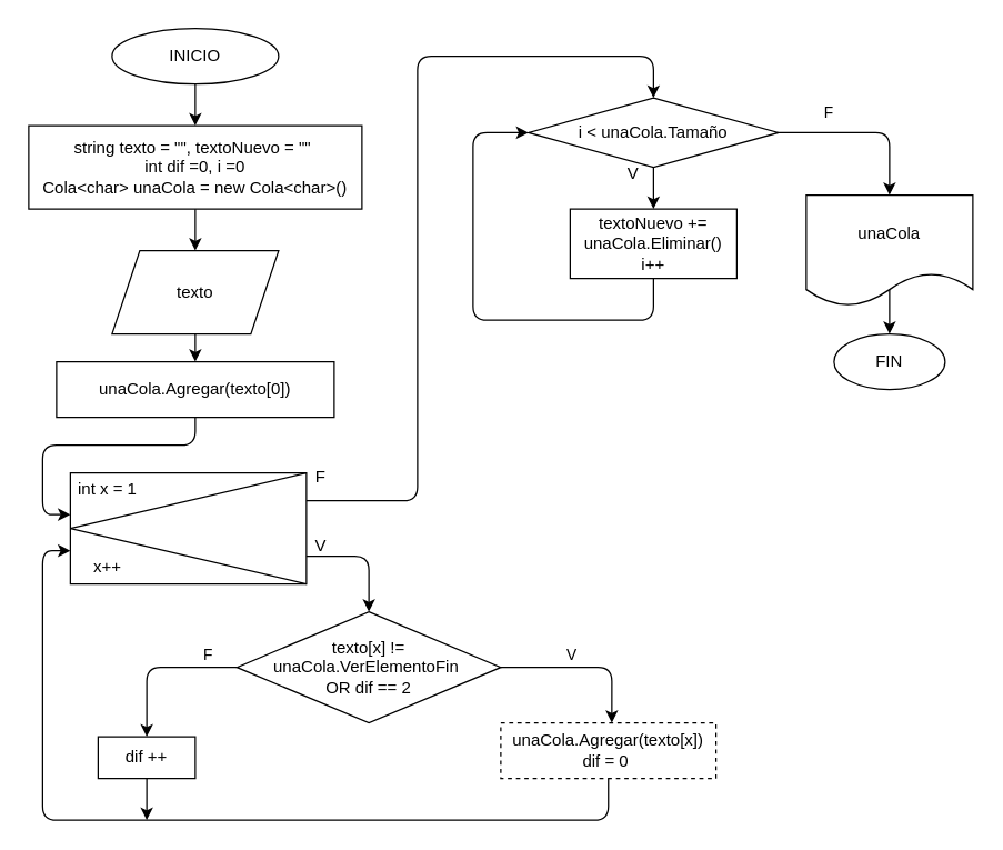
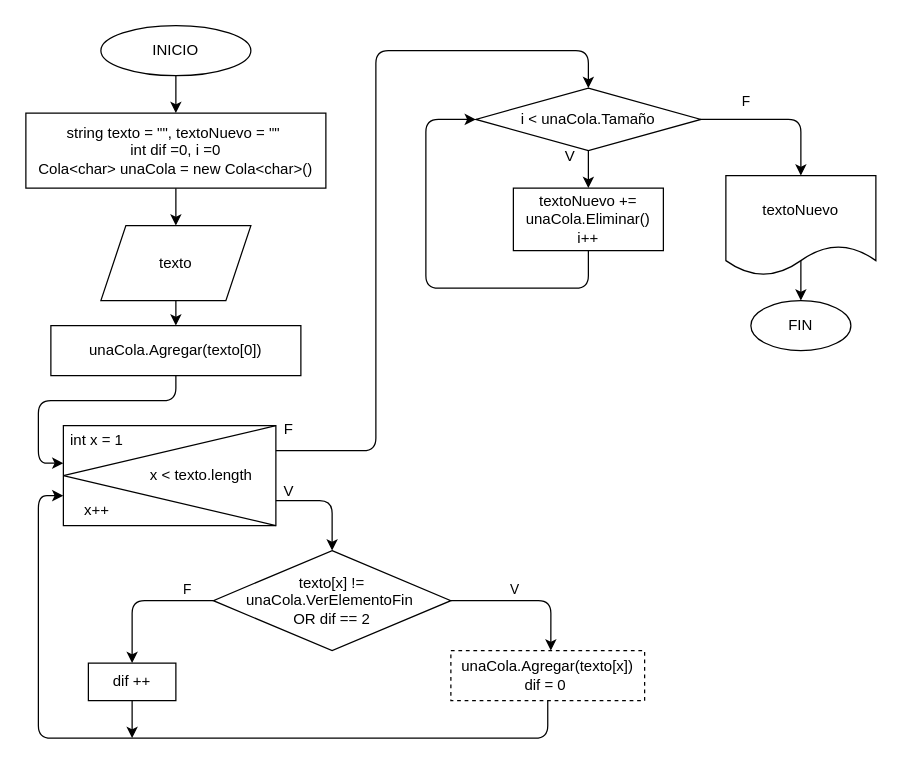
- <mxCell id="35" value="unaCola" style="shape=document;whiteSpace=wrap;html=1;boundedLbl=1;" vertex="1" parent="1"><mxGeometry x="580" y="140" width="120" height="80" as="geometry" /></mxCell>
+ <mxCell id="35" value="textoNuevo" style="shape=document;whiteSpace=wrap;html=1;boundedLbl=1;" vertex="1" parent="1"><mxGeometry x="580" y="140" width="120" height="80" as="geometry" /></mxCell>
+ <mxCell id="13" value="x &amp;lt; texto.length" style="text;strokeColor=none;align=center;fillColor=none;html=1;verticalAlign=middle;whiteSpace=wrap;rounded=0;" vertex="1" parent="8"><mxGeometry x="60" y="28" width="101.05" height="24" as="geometry" /></mxCell>
